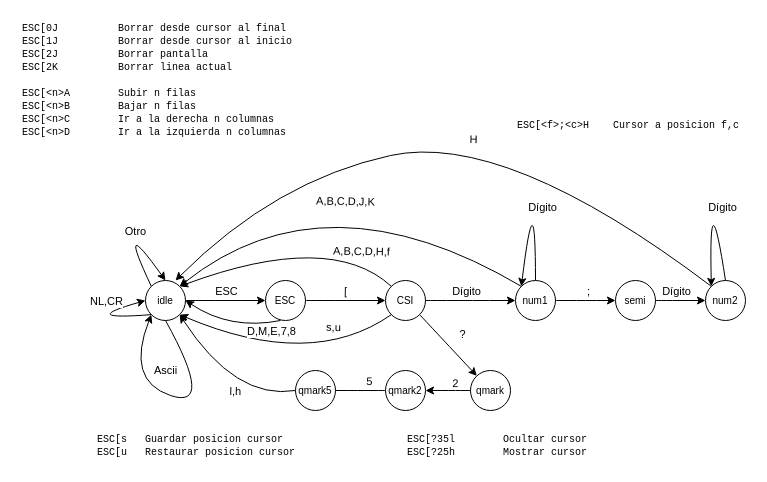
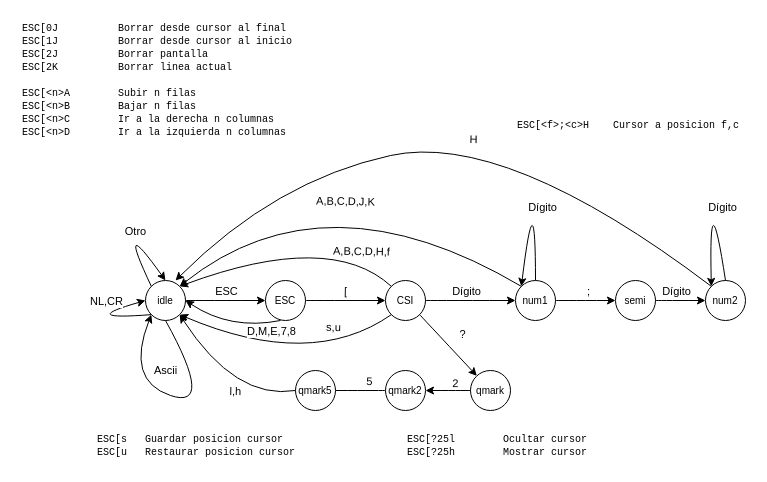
- <mxCell id="46" value="&lt;font face=&quot;Courier New&quot;&gt;ESC[?35l&lt;span style=&quot;white-space: pre;&quot;&gt;&#09;&lt;/span&gt;Ocultar cursor&lt;br&gt;ESC[?25h&lt;span style=&quot;white-space: pre;&quot;&gt;&#09;&lt;/span&gt;Mostrar cursor&lt;/font&gt;" style="text;html=1;strokeColor=none;fillColor=none;align=left;verticalAlign=middle;whiteSpace=wrap;rounded=0;fontSize=10;" parent="1" vertex="1"><mxGeometry x="405" y="430" width="230" height="30" as="geometry" /></mxCell>
+ <mxCell id="46" value="&lt;font face=&quot;Courier New&quot;&gt;ESC[?25l&lt;span style=&quot;white-space: pre;&quot;&gt;&#09;&lt;/span&gt;Ocultar cursor&lt;br&gt;ESC[?25h&lt;span style=&quot;white-space: pre;&quot;&gt;&#09;&lt;/span&gt;Mostrar cursor&lt;/font&gt;" style="text;html=1;strokeColor=none;fillColor=none;align=left;verticalAlign=middle;whiteSpace=wrap;rounded=0;fontSize=10;" parent="1" vertex="1"><mxGeometry x="405" y="430" width="230" height="30" as="geometry" /></mxCell>
